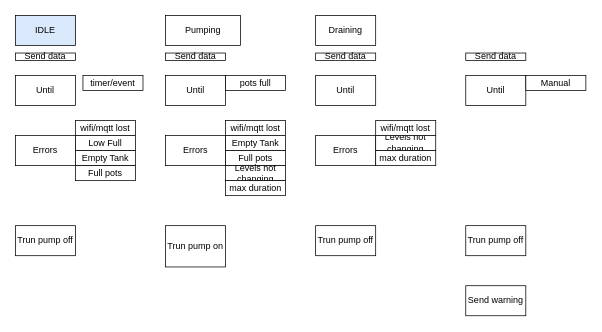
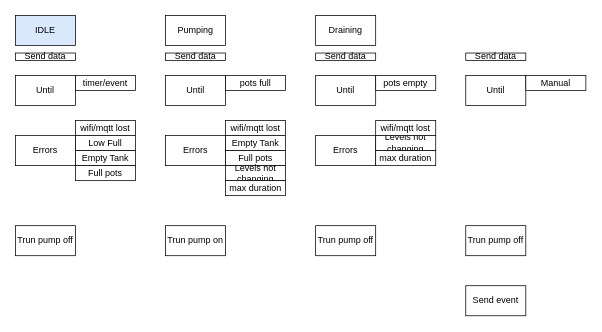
- <mxCell id="5" value="Pumping" style="rounded=0;whiteSpace=wrap;html=1;" vertex="1" parent="1"><mxGeometry x="220" y="20" width="100" height="40" as="geometry" /></mxCell>
+ <mxCell id="5" value="Pumping" style="rounded=0;whiteSpace=wrap;html=1;" vertex="1" parent="1"><mxGeometry x="220" y="20" width="80" height="40" as="geometry" /></mxCell>
- <mxCell id="28" value="timer/event" style="rounded=0;whiteSpace=wrap;html=1;" vertex="1" parent="1"><mxGeometry x="110" y="100" width="80" height="20" as="geometry" /></mxCell>
+ <mxCell id="28" value="timer/event" style="rounded=0;whiteSpace=wrap;html=1;" vertex="1" parent="1"><mxGeometry x="100" y="100" width="80" height="20" as="geometry" /></mxCell>
+ <mxCell id="30" value="pots empty" style="rounded=0;whiteSpace=wrap;html=1;" vertex="1" parent="1"><mxGeometry x="500" y="100" width="80" height="20" as="geometry" /></mxCell>
- <mxCell id="6" value="Trun pump on" style="rounded=0;whiteSpace=wrap;html=1;" vertex="1" parent="1"><mxGeometry x="220" y="300" width="80" height="55" as="geometry" /></mxCell>
+ <mxCell id="6" value="Trun pump on" style="rounded=0;whiteSpace=wrap;html=1;" vertex="1" parent="1"><mxGeometry x="220" y="300" width="80" height="40" as="geometry" /></mxCell>
- <mxCell id="36" value="Send warning" style="rounded=0;whiteSpace=wrap;html=1;" vertex="1" parent="1"><mxGeometry x="620" y="380" width="80" height="40" as="geometry" /></mxCell>
+ <mxCell id="36" value="Send event" style="rounded=0;whiteSpace=wrap;html=1;" vertex="1" parent="1"><mxGeometry x="620" y="380" width="80" height="40" as="geometry" /></mxCell>
